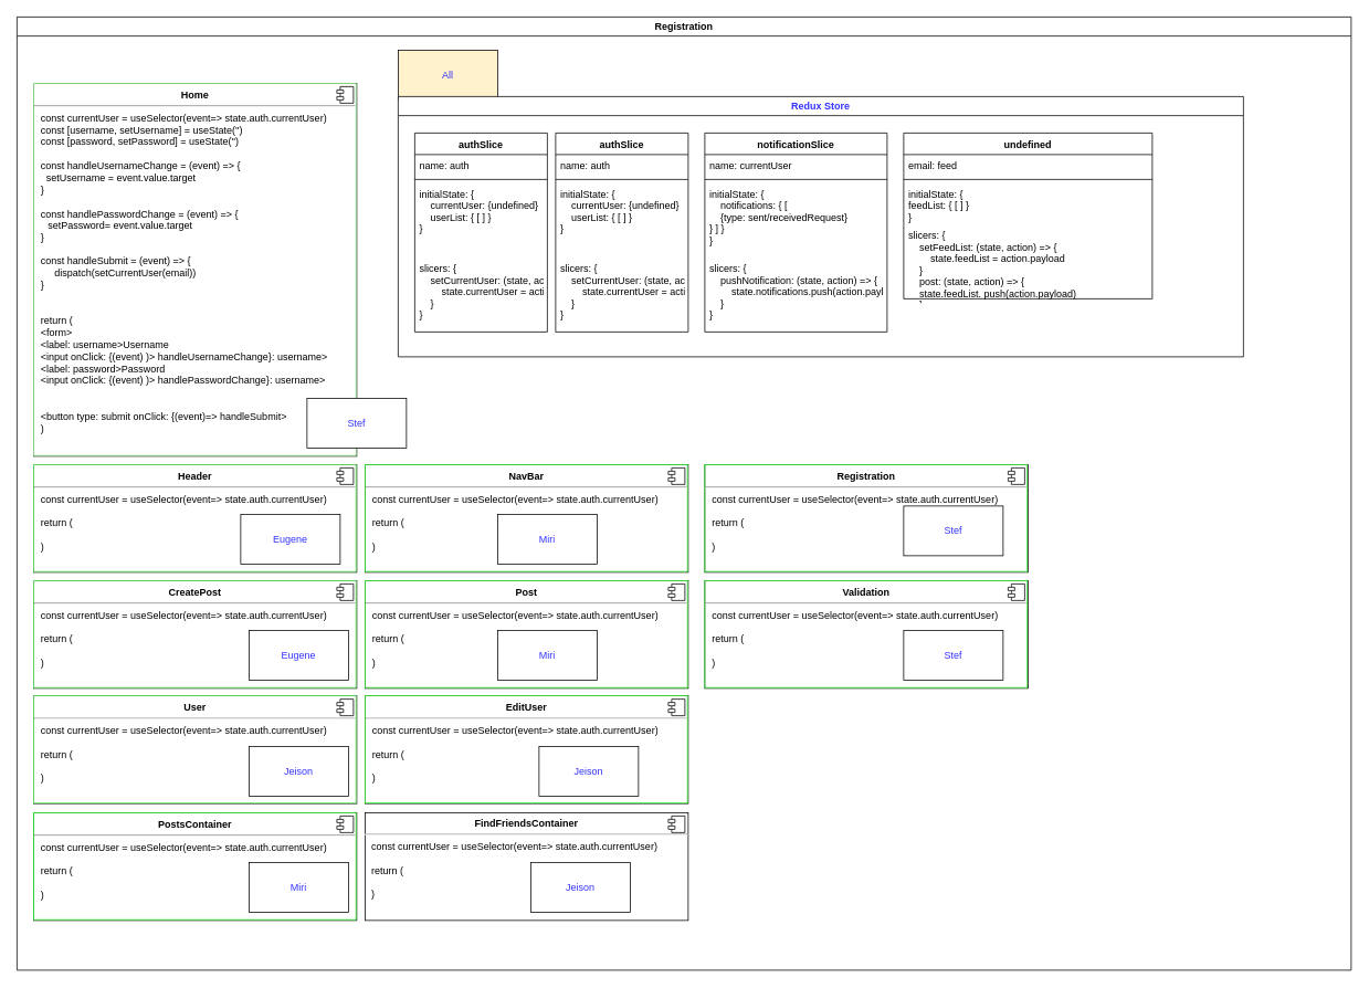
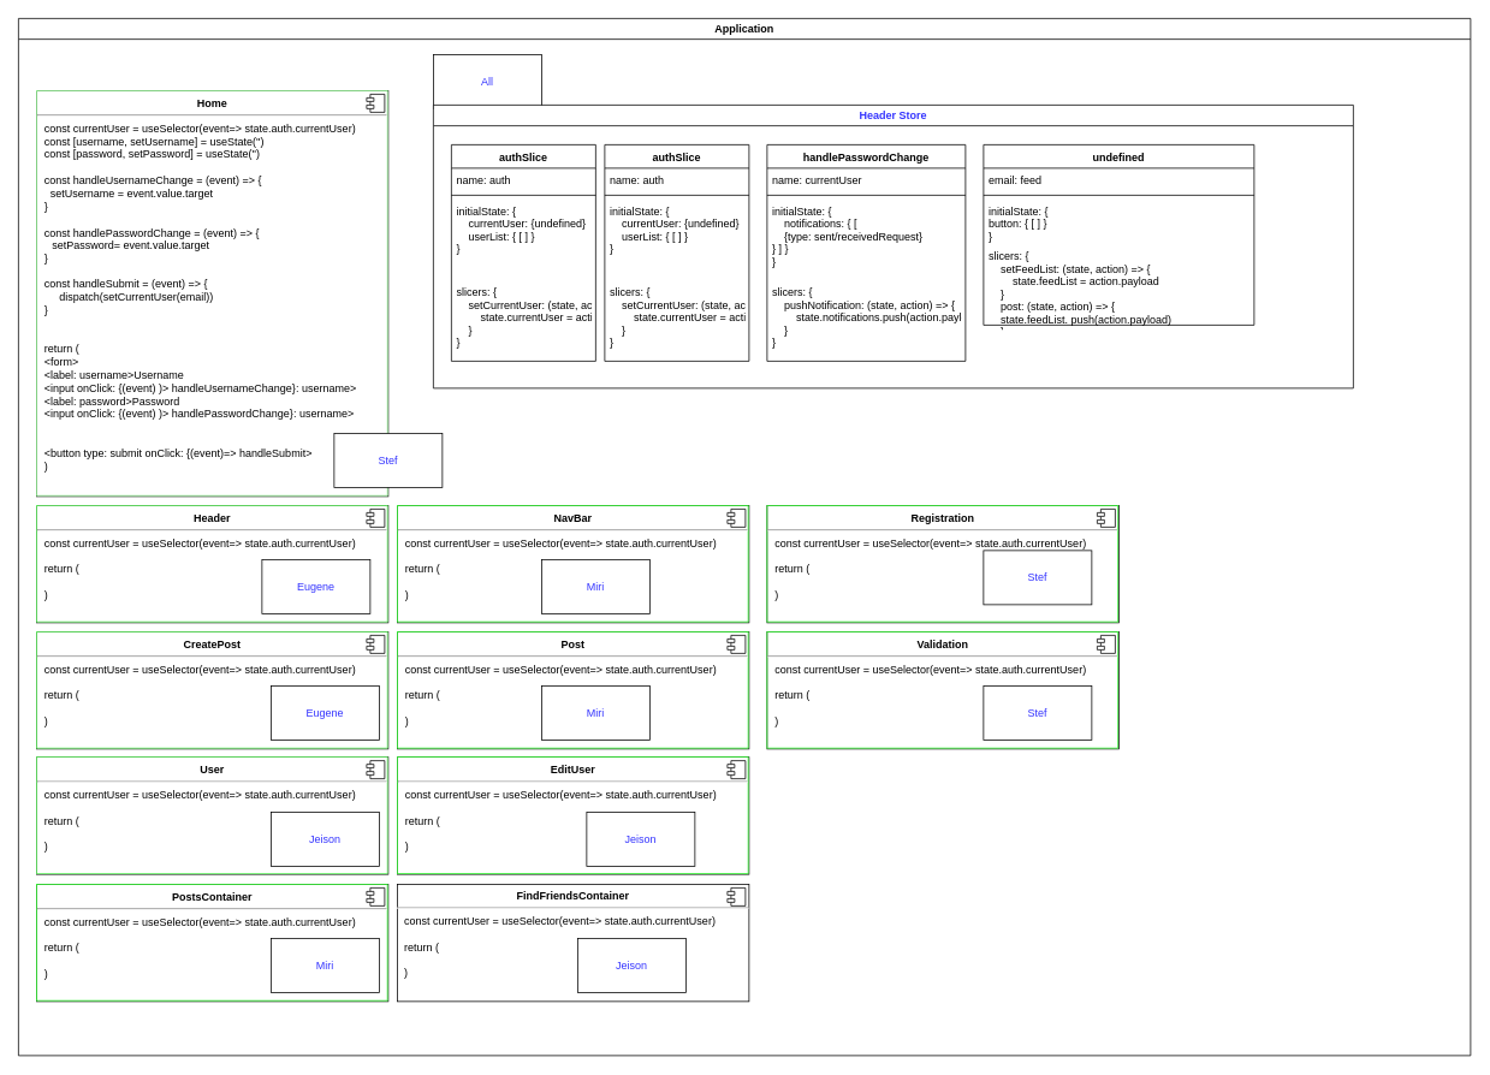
- <mxCell id="2" value="Registration" style="swimlane;" vertex="1" parent="1"><mxGeometry x="20" width="1610" height="1150" as="geometry" y="20" /></mxCell>
+ <mxCell id="2" value="Application" style="swimlane;" vertex="1" parent="1"><mxGeometry x="20" width="1610" height="1150" as="geometry" y="20" /></mxCell>
- <mxCell id="33" value="All" style="rounded=0;whiteSpace=wrap;html=1;labelBorderColor=none;fontColor=#3333FF;fillColor=#fff2cc;" vertex="1" parent="2"><mxGeometry x="460" y="40" width="120" height="60" as="geometry" /></mxCell>
+ <mxCell id="33" value="All" style="rounded=0;whiteSpace=wrap;html=1;labelBorderColor=none;fontColor=#3333FF;" vertex="1" parent="2"><mxGeometry x="460" y="40" width="120" height="60" as="geometry" /></mxCell>
- <mxCell id="52" value="Redux Store" style="swimlane;labelBorderColor=none;fontColor=#3333FF;" vertex="1" parent="2"><mxGeometry x="460" y="96" width="1020" height="314" as="geometry" /></mxCell>
+ <mxCell id="52" value="Header Store" style="swimlane;labelBorderColor=none;fontColor=#3333FF;" vertex="1" parent="2"><mxGeometry x="460" y="96" width="1020" height="314" as="geometry" /></mxCell>
- <mxCell id="54" value="notificationSlice" style="swimlane;fontStyle=1;align=center;verticalAlign=top;childLayout=stackLayout;horizontal=1;startSize=26;horizontalStack=0;resizeParent=1;resizeParentMax=0;resizeLast=0;collapsible=1;marginBottom=0;" vertex="1" parent="1"><mxGeometry x="850" y="160" width="220" height="240" as="geometry" /></mxCell>
+ <mxCell id="54" value="handlePasswordChange" style="swimlane;fontStyle=1;align=center;verticalAlign=top;childLayout=stackLayout;horizontal=1;startSize=26;horizontalStack=0;resizeParent=1;resizeParentMax=0;resizeLast=0;collapsible=1;marginBottom=0;" vertex="1" parent="1"><mxGeometry x="850" y="160" width="220" height="240" as="geometry" /></mxCell>
- <mxCell id="50" value="initialState: { &#10;feedList: { [ ] }&#10;}         &#10;" style="text;strokeColor=none;fillColor=none;align=left;verticalAlign=top;spacingLeft=4;spacingRight=4;overflow=hidden;rotatable=0;points=[[0,0.5],[1,0.5]];portConstraint=eastwest;" vertex="1" parent="47"><mxGeometry y="60" width="300" height="50" as="geometry" /></mxCell>
+ <mxCell id="50" value="initialState: { &#10;button: { [ ] }&#10;}         &#10;" style="text;strokeColor=none;fillColor=none;align=left;verticalAlign=top;spacingLeft=4;spacingRight=4;overflow=hidden;rotatable=0;points=[[0,0.5],[1,0.5]];portConstraint=eastwest;" vertex="1" parent="47"><mxGeometry y="60" width="300" height="50" as="geometry" /></mxCell>
